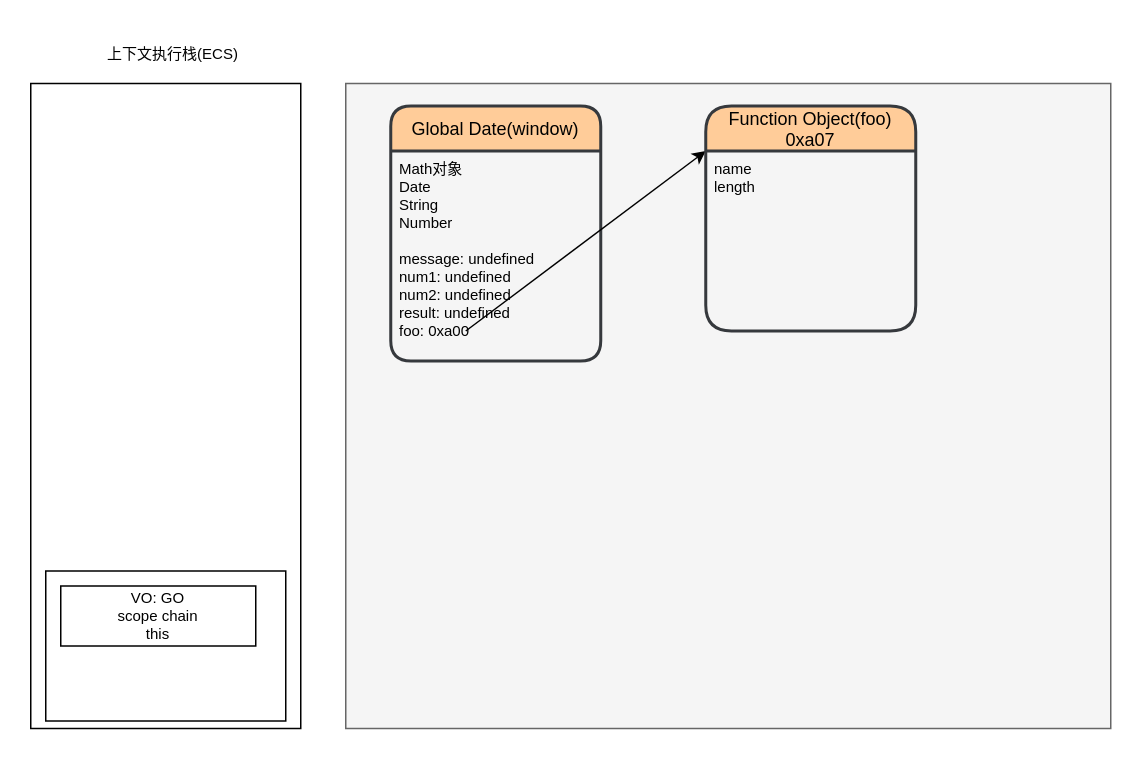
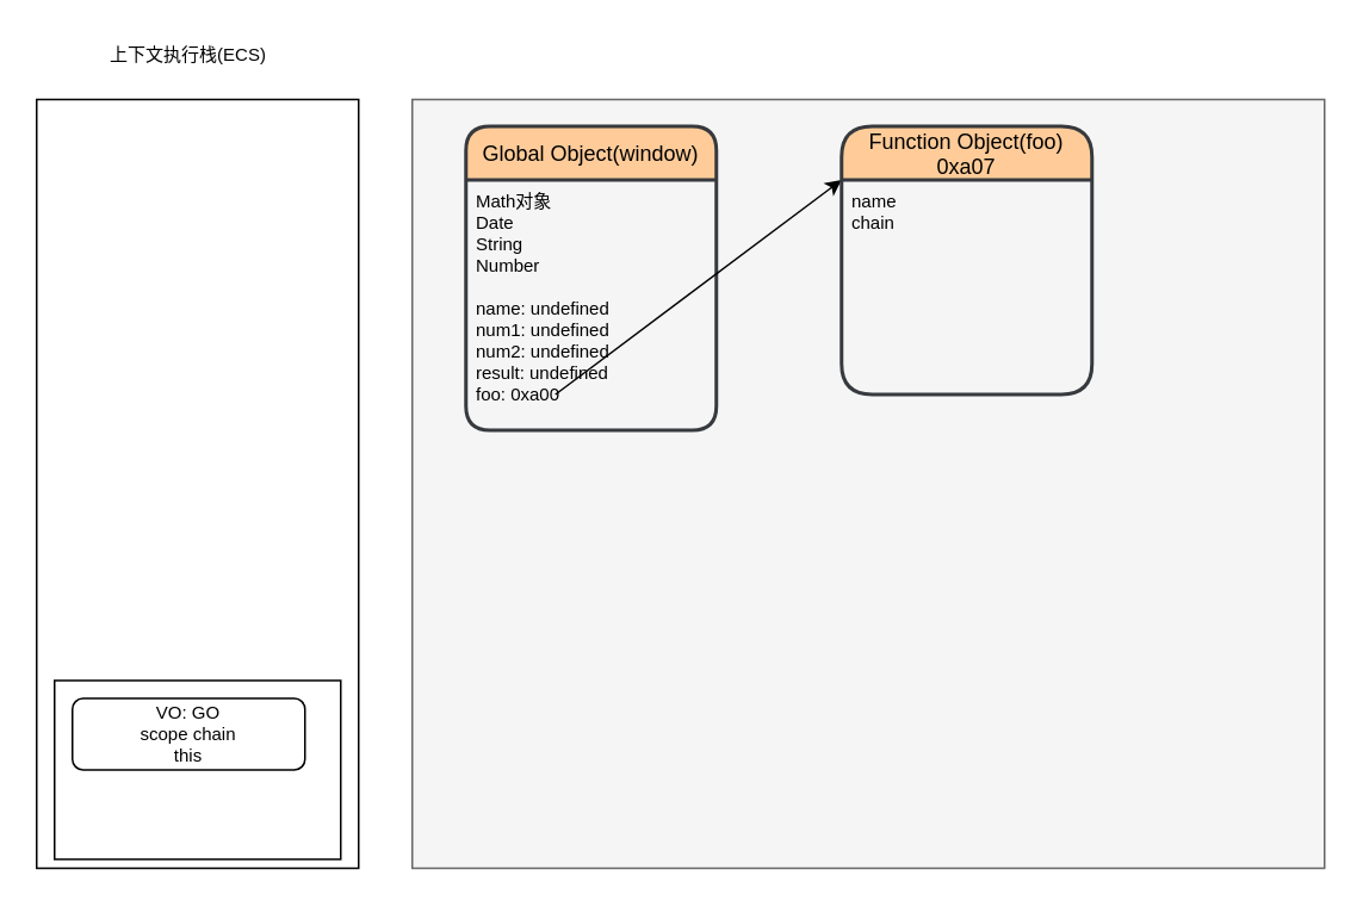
- <mxCell id="7" value="上下文执行栈(ECS)" style="text;html=1;strokeColor=none;fillColor=none;align=center;verticalAlign=middle;whiteSpace=wrap;rounded=0;fontSize=10;" parent="1" vertex="1"><mxGeometry x="70" y="20" width="90" height="30" as="geometry" /></mxCell>
+ <mxCell id="7" value="上下文执行栈(ECS)" style="text;html=1;strokeColor=none;fillColor=none;align=center;verticalAlign=middle;whiteSpace=wrap;rounded=0;fontSize=10;" parent="1" vertex="1"><mxGeometry x="60" y="15" width="90" height="30" as="geometry" /></mxCell>
- <mxCell id="4" value="Global Date(window)" style="swimlane;childLayout=stackLayout;horizontal=1;startSize=30;horizontalStack=0;rounded=1;fontSize=12;fontStyle=0;strokeWidth=2;resizeParent=0;resizeLast=1;shadow=0;dashed=0;align=center;fillColor=#ffcc99;strokeColor=#36393d;" parent="1" vertex="1"><mxGeometry x="260" y="70" width="140" height="170" as="geometry" /></mxCell>
+ <mxCell id="4" value="Global Object(window)" style="swimlane;childLayout=stackLayout;horizontal=1;startSize=30;horizontalStack=0;rounded=1;fontSize=12;fontStyle=0;strokeWidth=2;resizeParent=0;resizeLast=1;shadow=0;dashed=0;align=center;fillColor=#ffcc99;strokeColor=#36393d;" parent="1" vertex="1"><mxGeometry x="260" y="70" width="140" height="170" as="geometry" /></mxCell>
- <mxCell id="5" value="Math对象&#10;Date&#10;String&#10;Number&#10;&#10;message: undefined&#10;num1: undefined&#10;num2: undefined&#10;result: undefined&#10;foo: 0xa00" style="align=left;strokeColor=none;fillColor=none;spacingLeft=4;fontSize=10;verticalAlign=top;resizable=0;rotatable=0;part=1;" parent="4" vertex="1"><mxGeometry y="30" width="140" height="140" as="geometry" /></mxCell>
+ <mxCell id="5" value="Math对象&#10;Date&#10;String&#10;Number&#10;&#10;name: undefined&#10;num1: undefined&#10;num2: undefined&#10;result: undefined&#10;foo: 0xa00" style="align=left;strokeColor=none;fillColor=none;spacingLeft=4;fontSize=10;verticalAlign=top;resizable=0;rotatable=0;part=1;" parent="4" vertex="1"><mxGeometry y="30" width="140" height="140" as="geometry" /></mxCell>
- <mxCell id="10" value="name&#10;length" style="align=left;strokeColor=none;fillColor=none;spacingLeft=4;fontSize=10;verticalAlign=top;resizable=0;rotatable=0;part=1;" parent="9" vertex="1"><mxGeometry y="30" width="140" height="120" as="geometry" /></mxCell>
+ <mxCell id="10" value="name&#10;chain" style="align=left;strokeColor=none;fillColor=none;spacingLeft=4;fontSize=10;verticalAlign=top;resizable=0;rotatable=0;part=1;" parent="9" vertex="1"><mxGeometry y="30" width="140" height="120" as="geometry" /></mxCell>
- <mxCell id="11" value="VO: GO&lt;br&gt;scope chain&lt;br&gt;this" style="rounded=0;whiteSpace=wrap;html=1;fontSize=10;" parent="1" vertex="1"><mxGeometry x="40" y="390" width="130" height="40" as="geometry" /></mxCell>
+ <mxCell id="11" value="VO: GO&lt;br&gt;scope chain&lt;br&gt;this" style="whiteSpace=wrap;html=1;fontSize=10;rounded=1;" parent="1" vertex="1"><mxGeometry x="40" y="390" width="130" height="40" as="geometry" /></mxCell>
